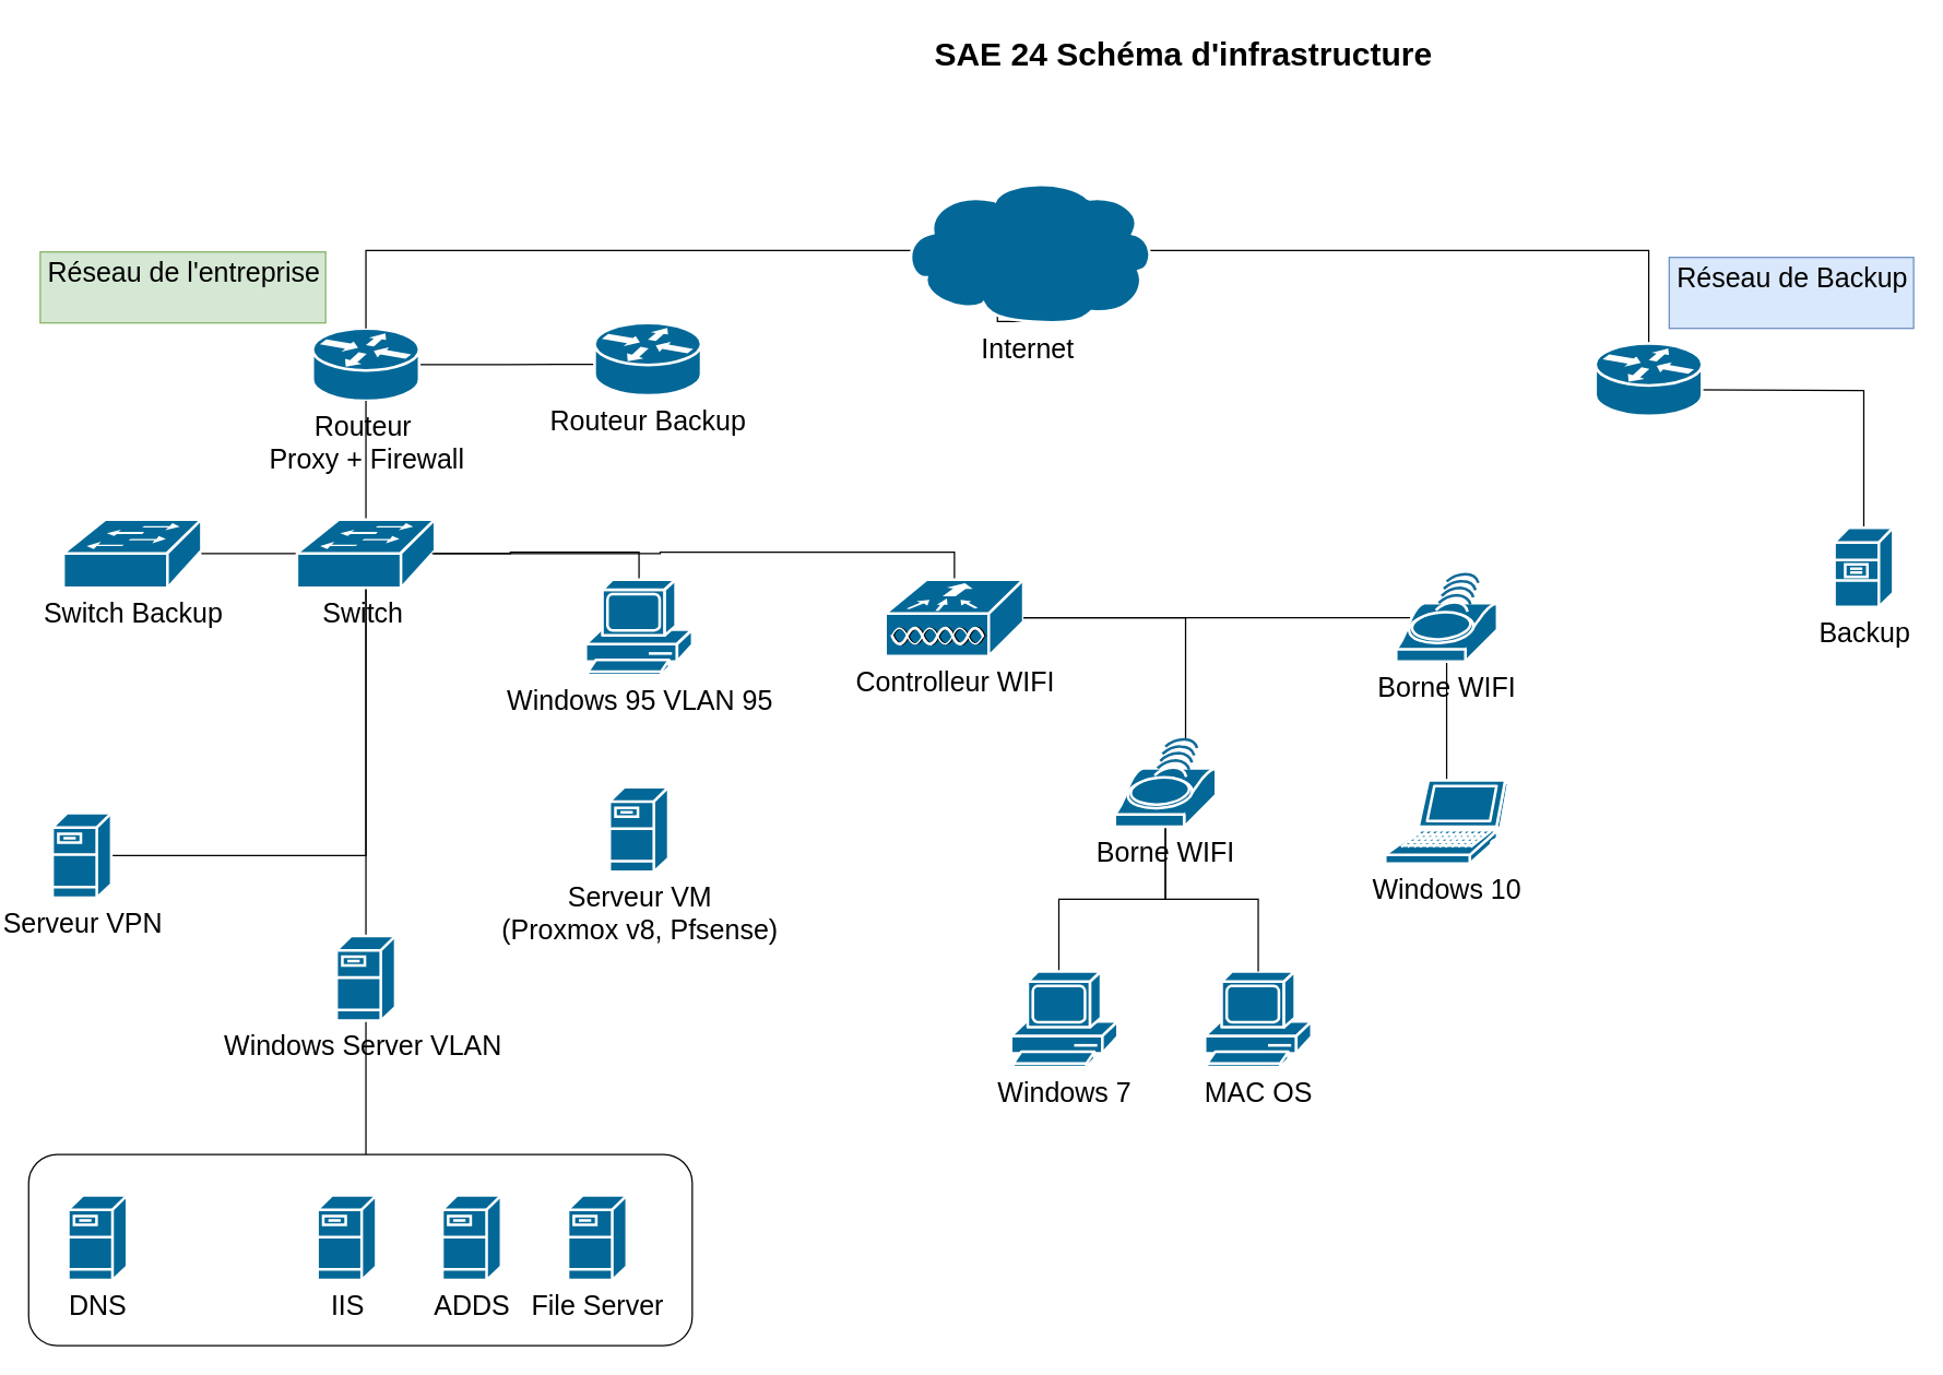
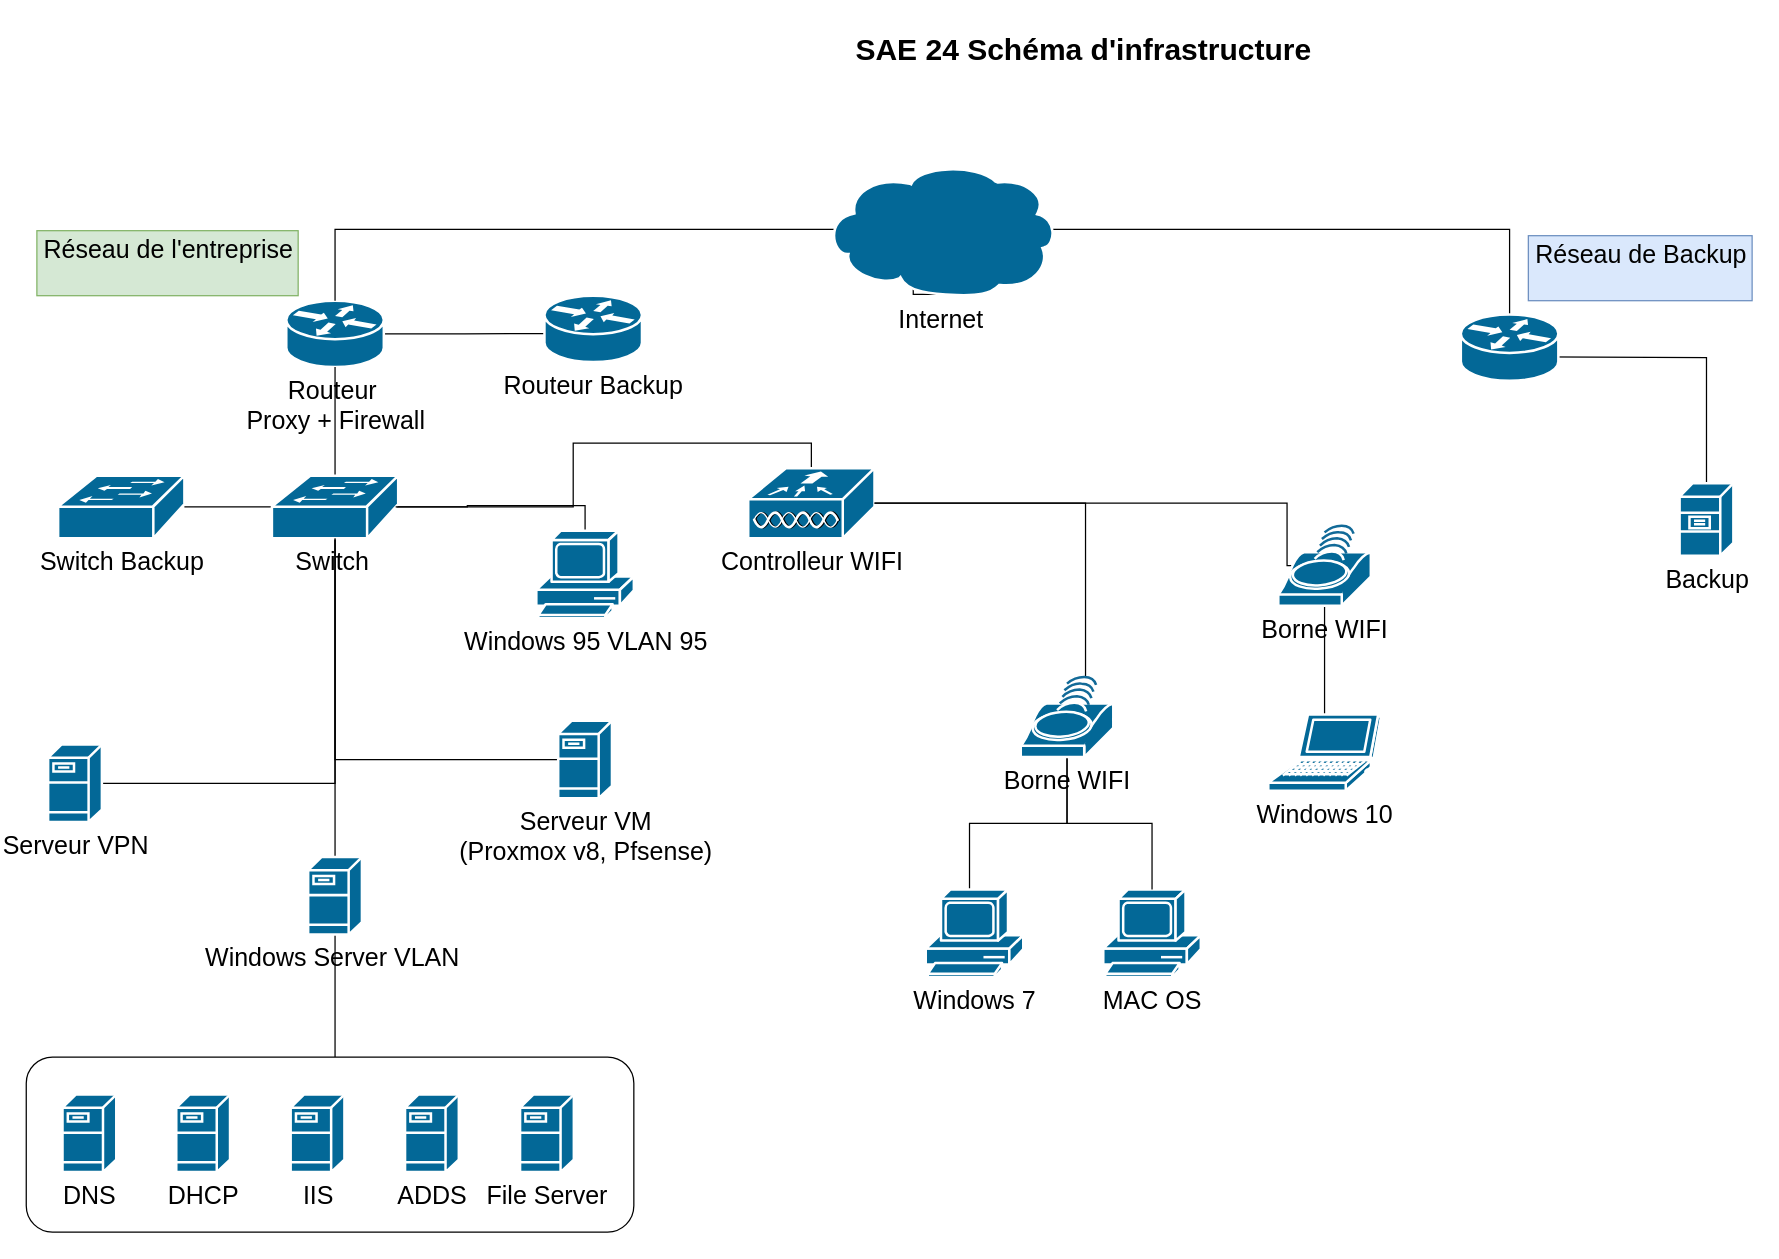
- <mxCell id="14" value="&lt;font style=&quot;font-size: 20px;&quot;&gt;Controlleur WIFI&lt;/font&gt;" style="shape=mxgraph.cisco.wireless.wlan_controller;sketch=0;html=1;pointerEvents=1;dashed=0;fillColor=#036897;strokeColor=#ffffff;strokeWidth=2;verticalLabelPosition=bottom;verticalAlign=top;align=center;outlineConnect=0;" parent="1" vertex="1"><mxGeometry x="648" y="424" width="101" height="56" as="geometry" /></mxCell>
+ <mxCell id="14" value="&lt;font style=&quot;font-size: 20px;&quot;&gt;Controlleur WIFI&lt;/font&gt;" style="shape=mxgraph.cisco.wireless.wlan_controller;sketch=0;html=1;pointerEvents=1;dashed=0;fillColor=#036897;strokeColor=#ffffff;strokeWidth=2;verticalLabelPosition=bottom;verticalAlign=top;align=center;outlineConnect=0;" parent="1" vertex="1"><mxGeometry x="598" y="374" width="101" height="56" as="geometry" /></mxCell>
+ <mxCell id="42" style="edgeStyle=orthogonalEdgeStyle;rounded=0;orthogonalLoop=1;jettySize=auto;html=1;exitX=0;exitY=0.5;exitDx=0;exitDy=0;exitPerimeter=0;fontSize=20;endArrow=none;endFill=0;" edge="1" parent="1" source="43" target="12"><mxGeometry relative="1" as="geometry" /></mxCell>
+ <mxCell id="16" value="DHCP" style="shape=mxgraph.cisco.servers.fileserver;sketch=0;html=1;pointerEvents=1;dashed=0;fillColor=#036897;strokeColor=#ffffff;strokeWidth=2;verticalLabelPosition=bottom;verticalAlign=top;align=center;outlineConnect=0;fontSize=20;" parent="1" vertex="1"><mxGeometry x="140.5" y="875" width="43" height="62" as="geometry" /></mxCell>
